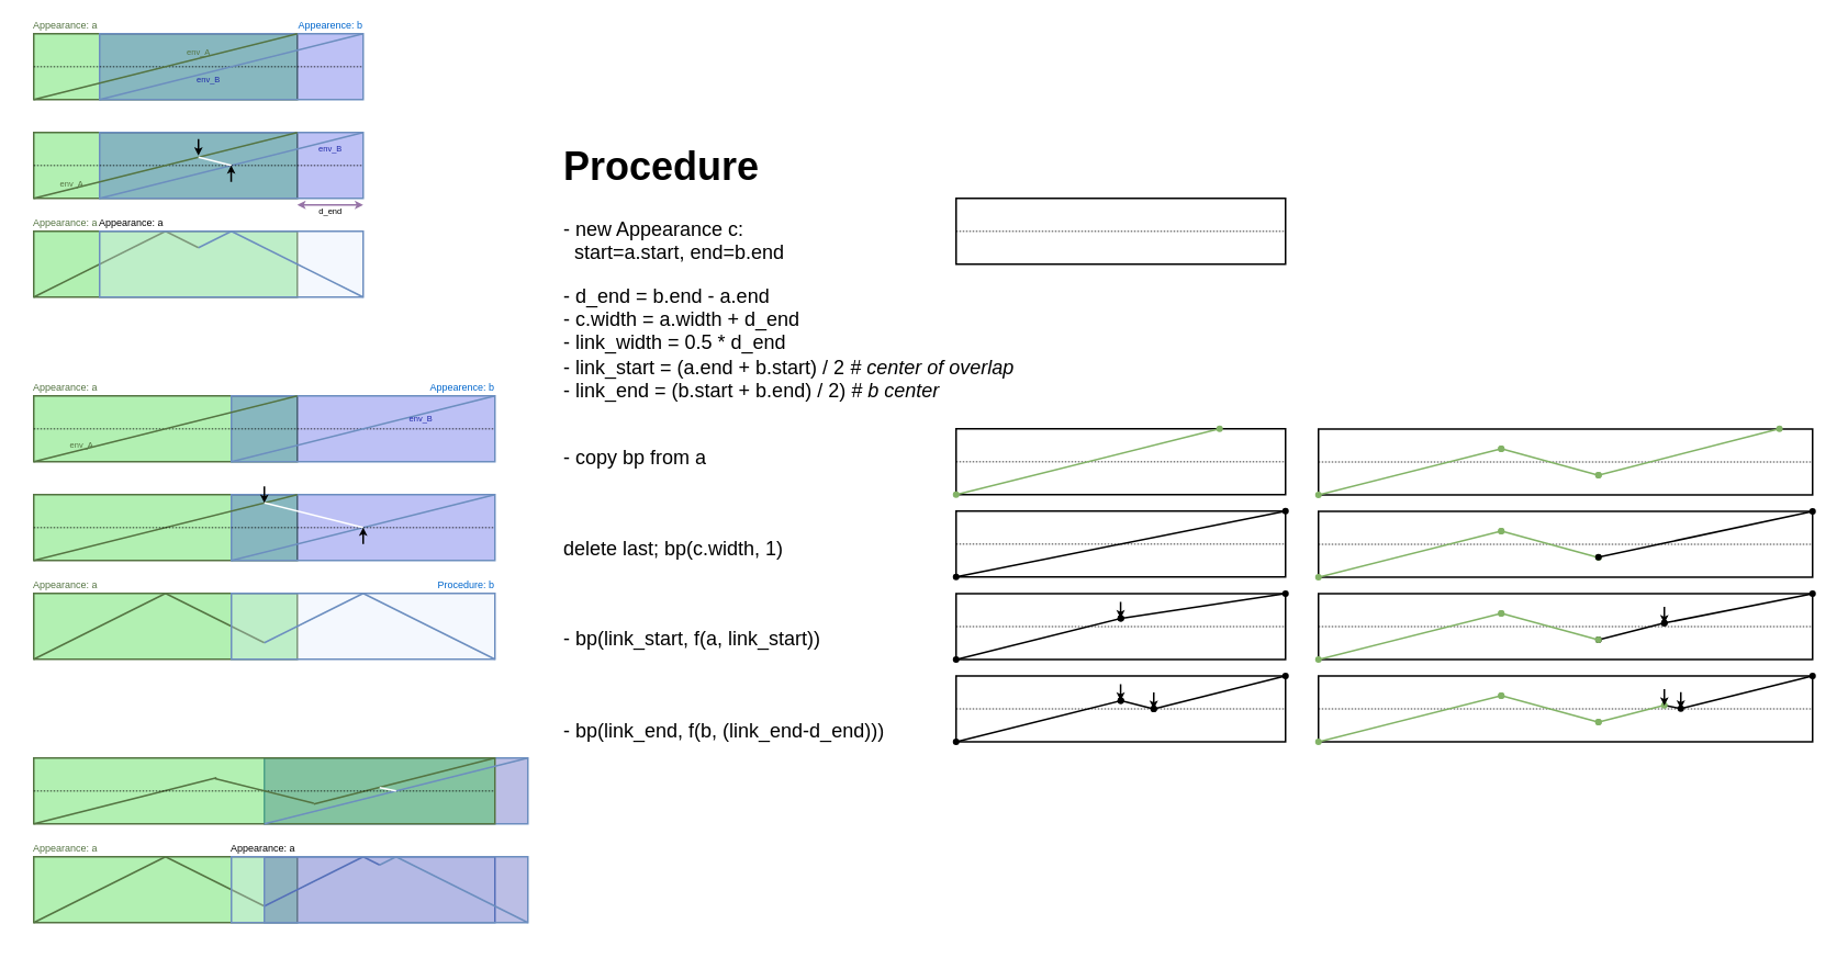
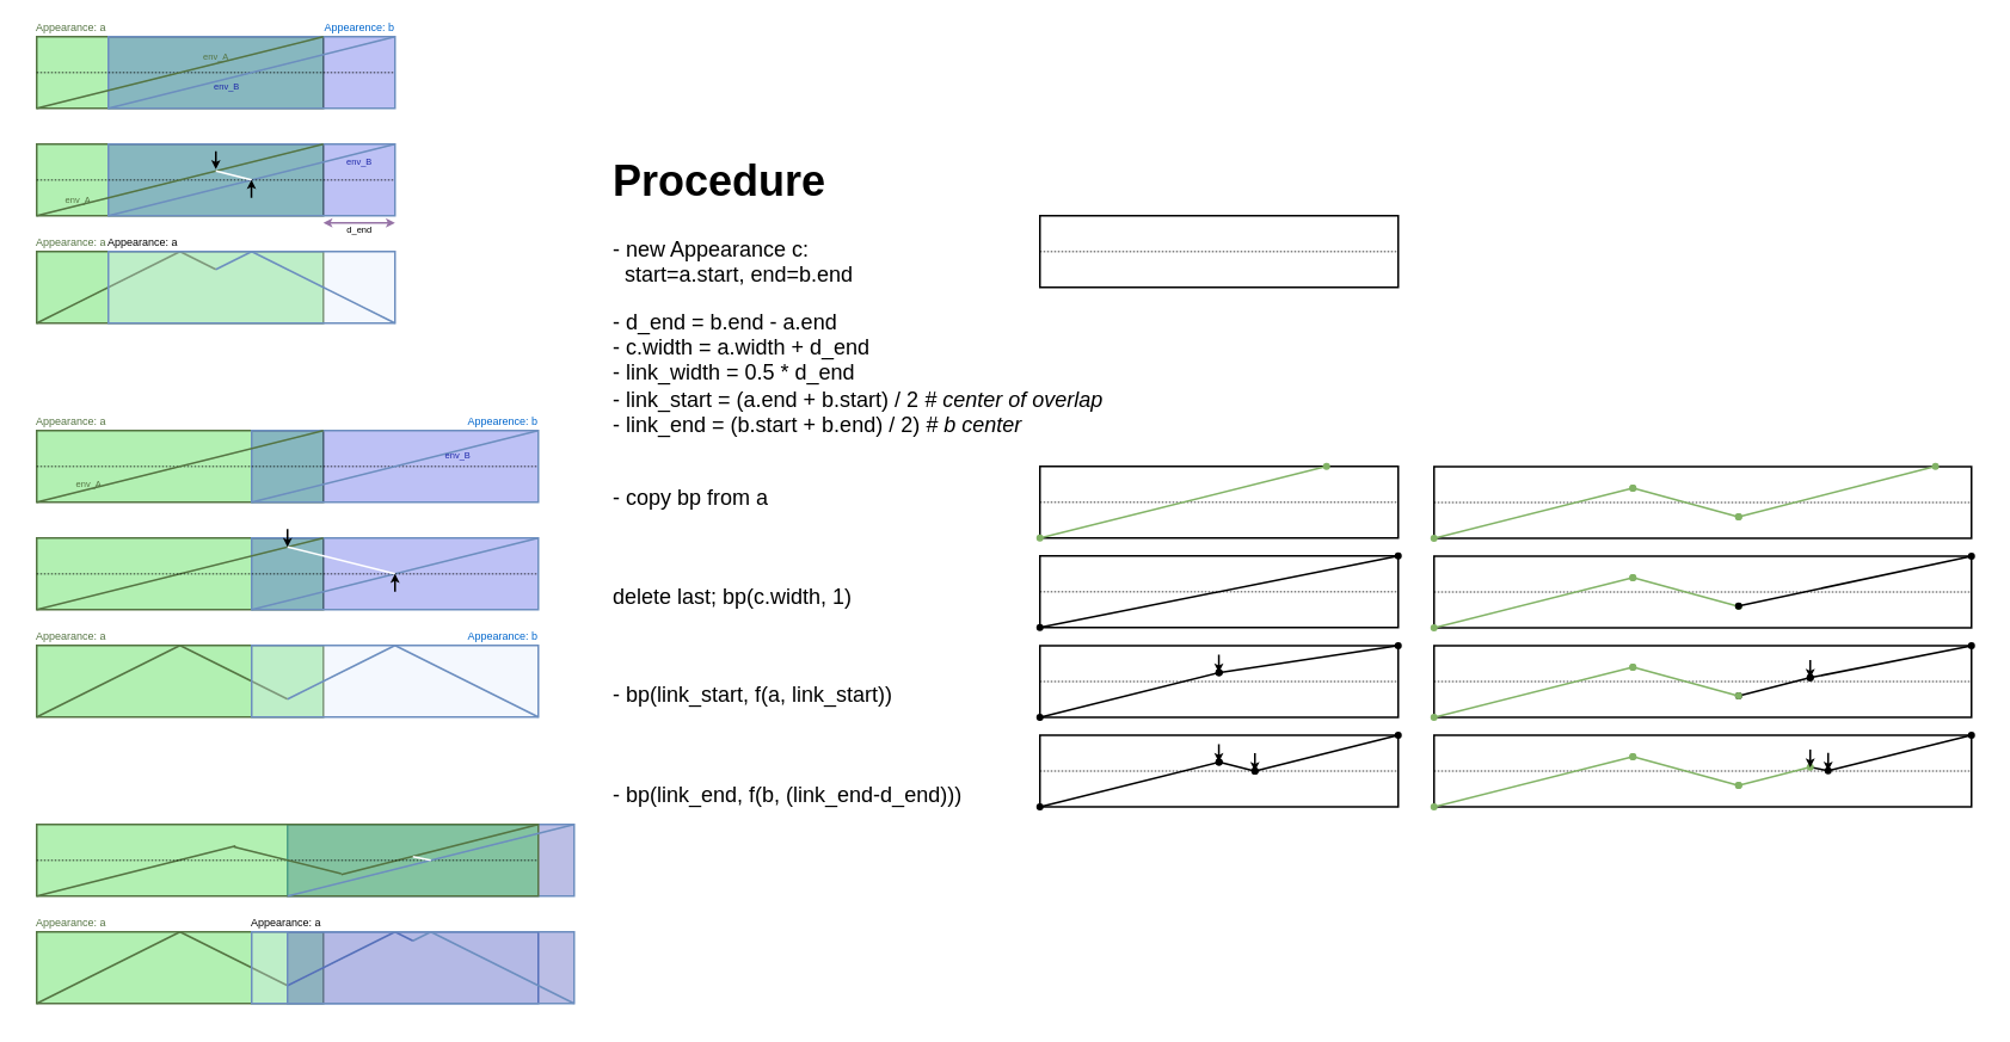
- <mxCell id="39" value="Procedure: b" style="rounded=0;whiteSpace=wrap;html=1;fillColor=#dae8fc;strokeColor=#6c8ebf;fillOpacity=30;verticalAlign=top;align=right;spacing=0;spacingTop=-13;fontSize=6;fontColor=#0066CC;" vertex="1" parent="1"><mxGeometry x="140" y="360" width="160" height="40" as="geometry" /></mxCell>
+ <mxCell id="39" value="Appearance: b" style="rounded=0;whiteSpace=wrap;html=1;fillColor=#dae8fc;strokeColor=#6c8ebf;fillOpacity=30;verticalAlign=top;align=right;spacing=0;spacingTop=-13;fontSize=6;fontColor=#0066CC;" vertex="1" parent="1"><mxGeometry x="140" y="360" width="160" height="40" as="geometry" /></mxCell>
